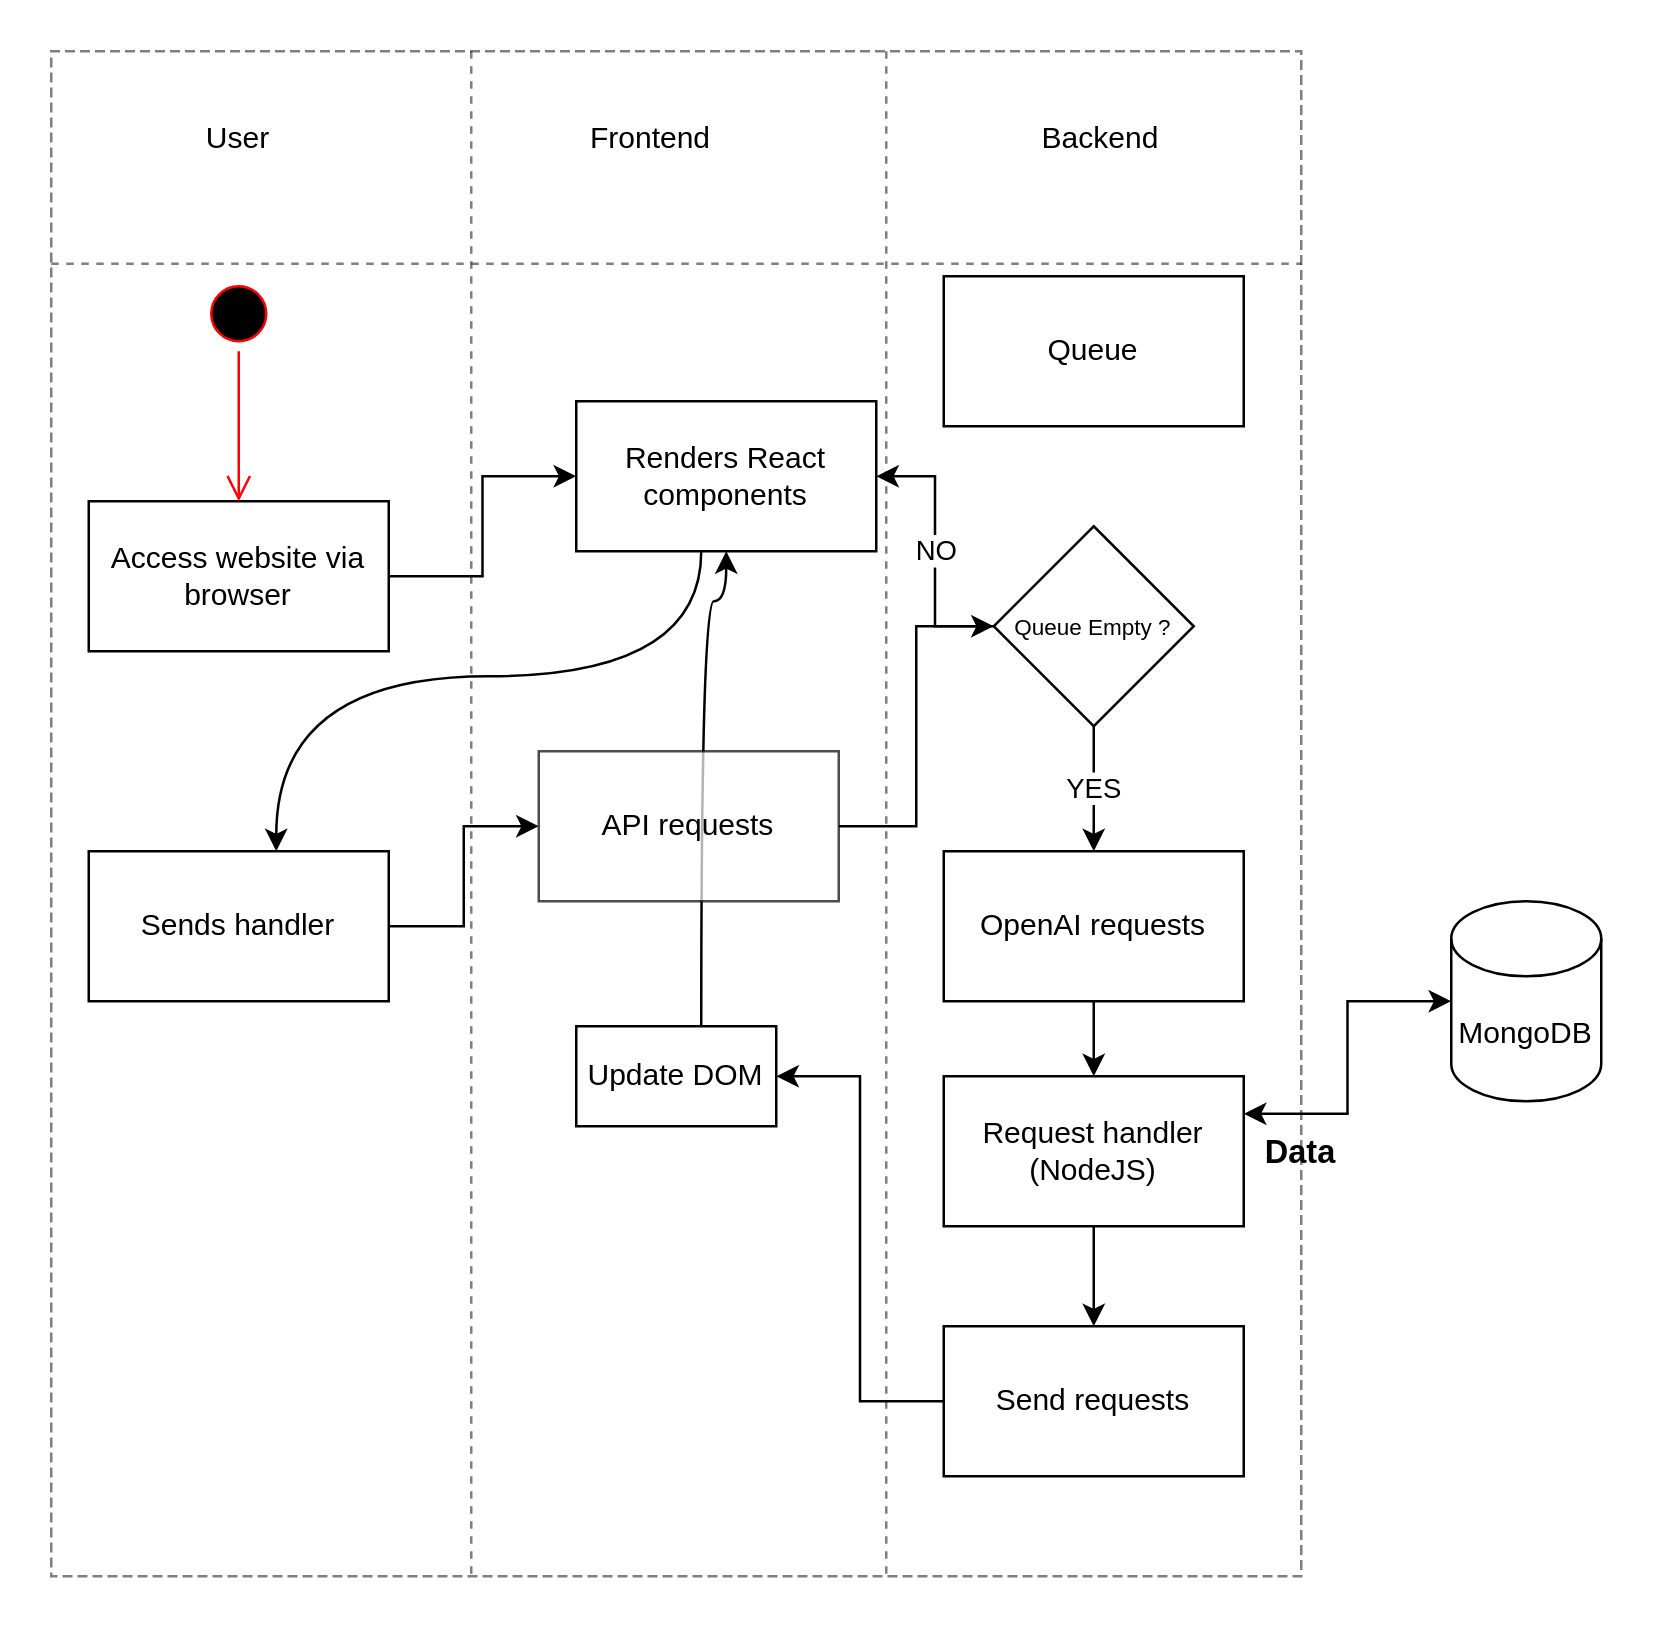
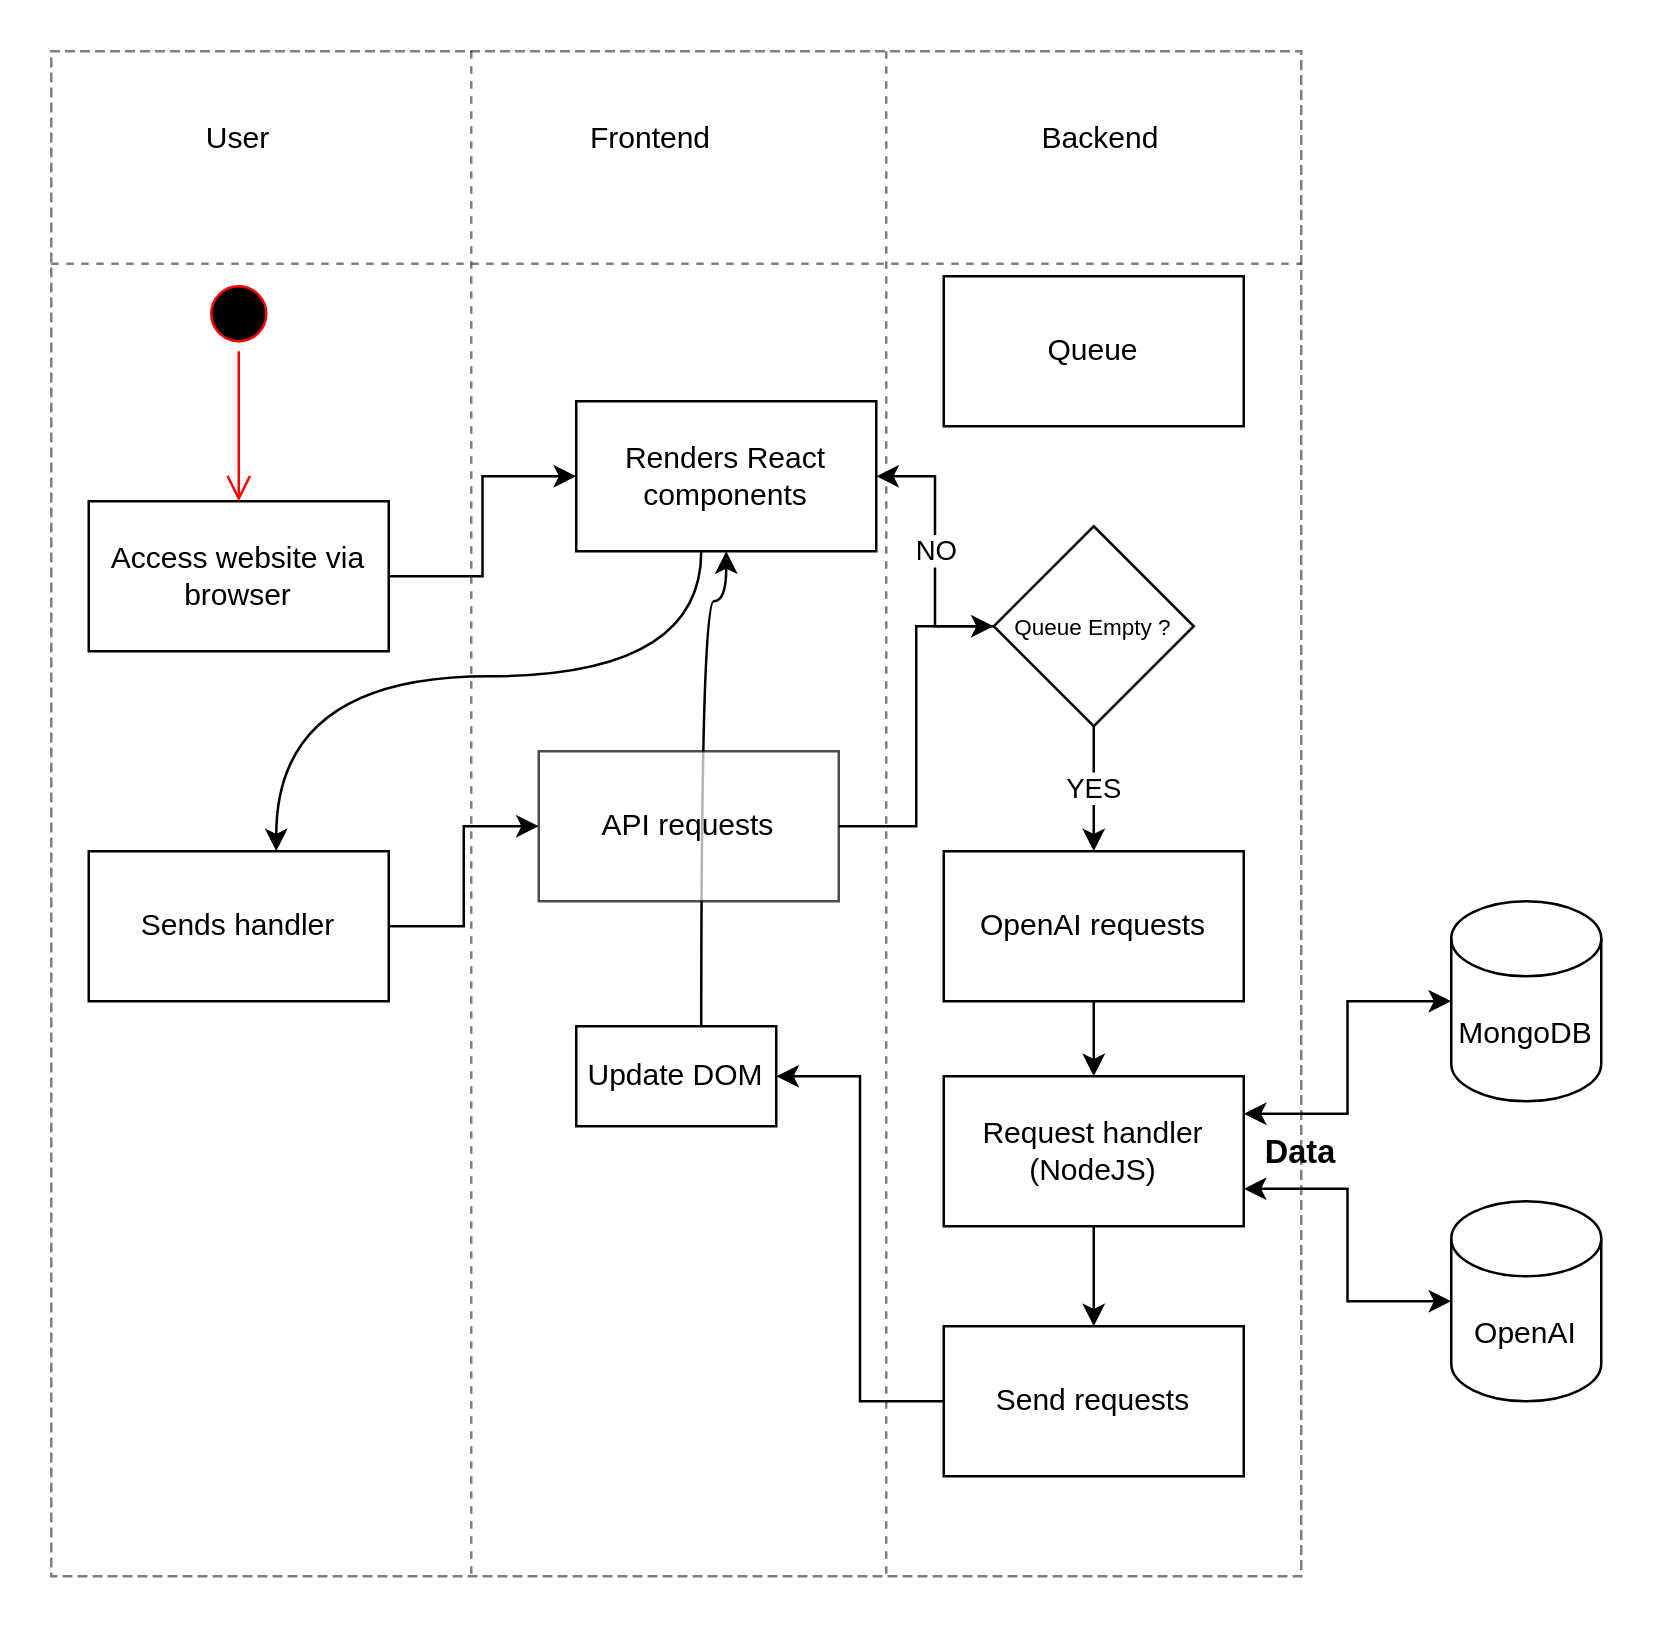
+ <mxCell id="32" style="edgeStyle=orthogonalEdgeStyle;rounded=0;orthogonalLoop=1;jettySize=auto;html=1;exitX=1;exitY=0.75;exitDx=0;exitDy=0;entryX=0;entryY=0.5;entryDx=0;entryDy=0;entryPerimeter=0;startArrow=classic;startFill=1;endArrow=classic;endFill=1;" edge="1" parent="1" source="33" target="37"><mxGeometry relative="1" as="geometry" /></mxCell>
+ <mxCell id="37" value="OpenAI" style="shape=cylinder3;whiteSpace=wrap;html=1;boundedLbl=1;backgroundOutline=1;size=15;" vertex="1" parent="1"><mxGeometry x="580" y="480" width="60" height="80" as="geometry" /></mxCell>
